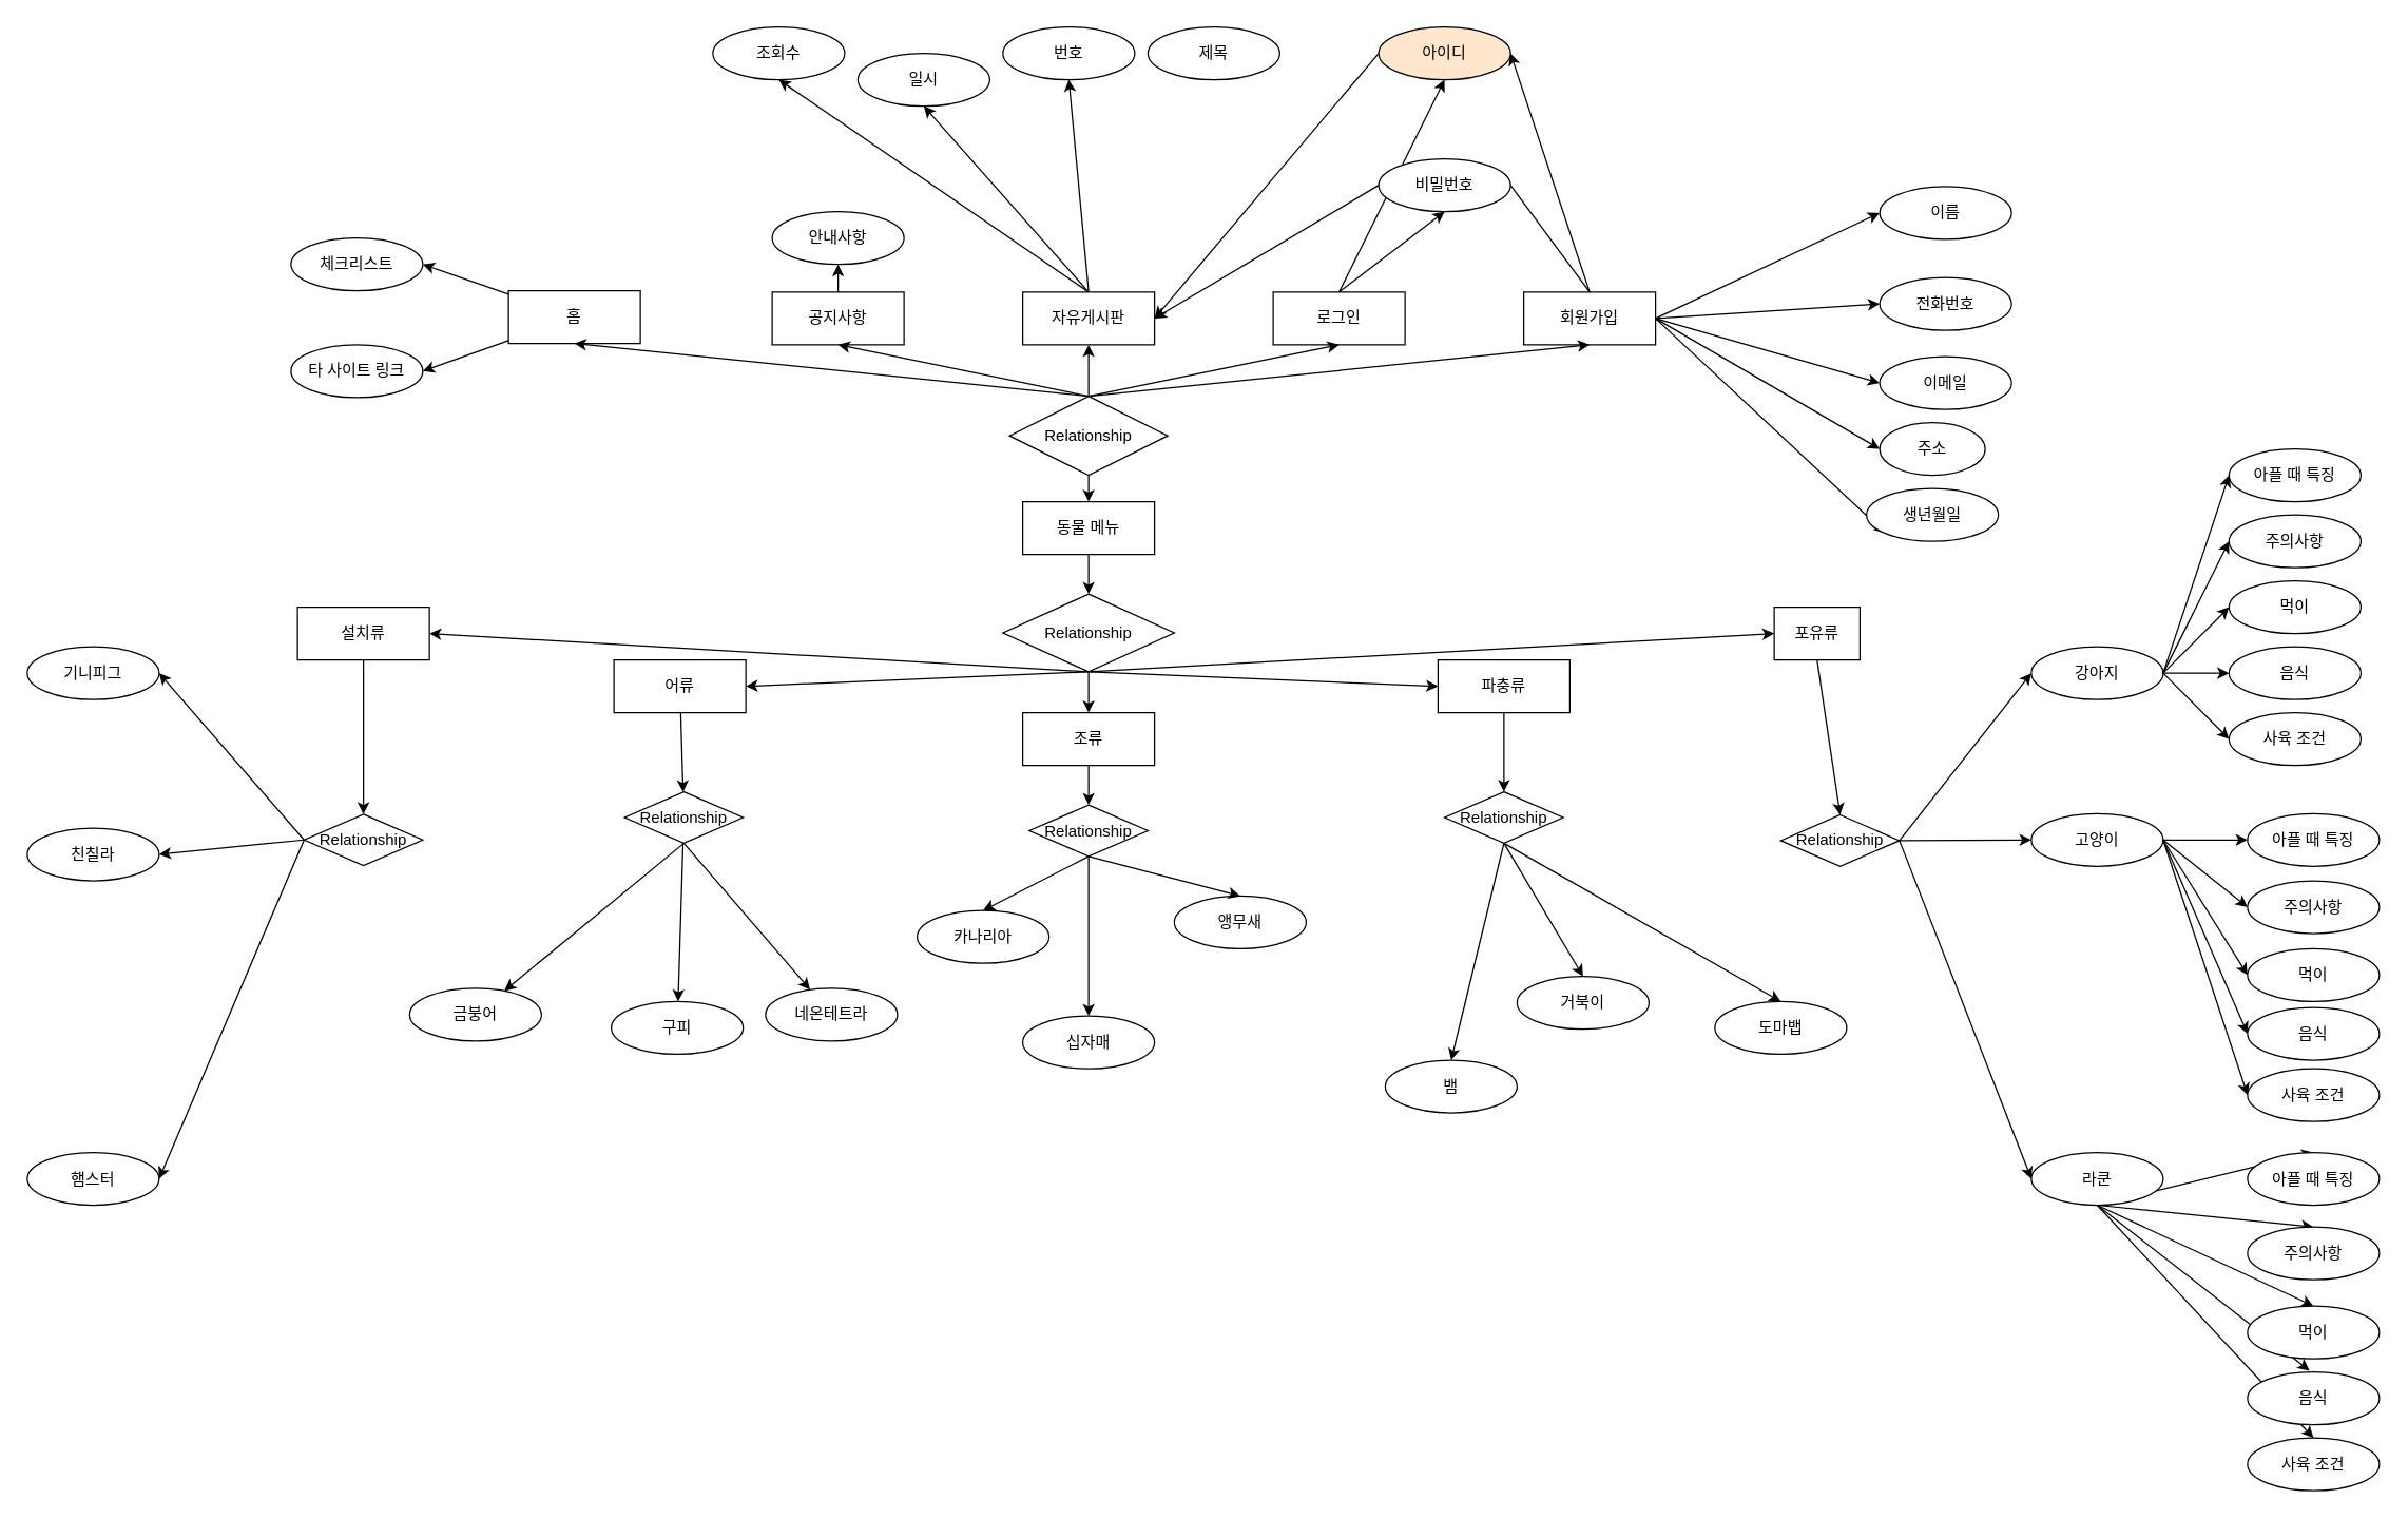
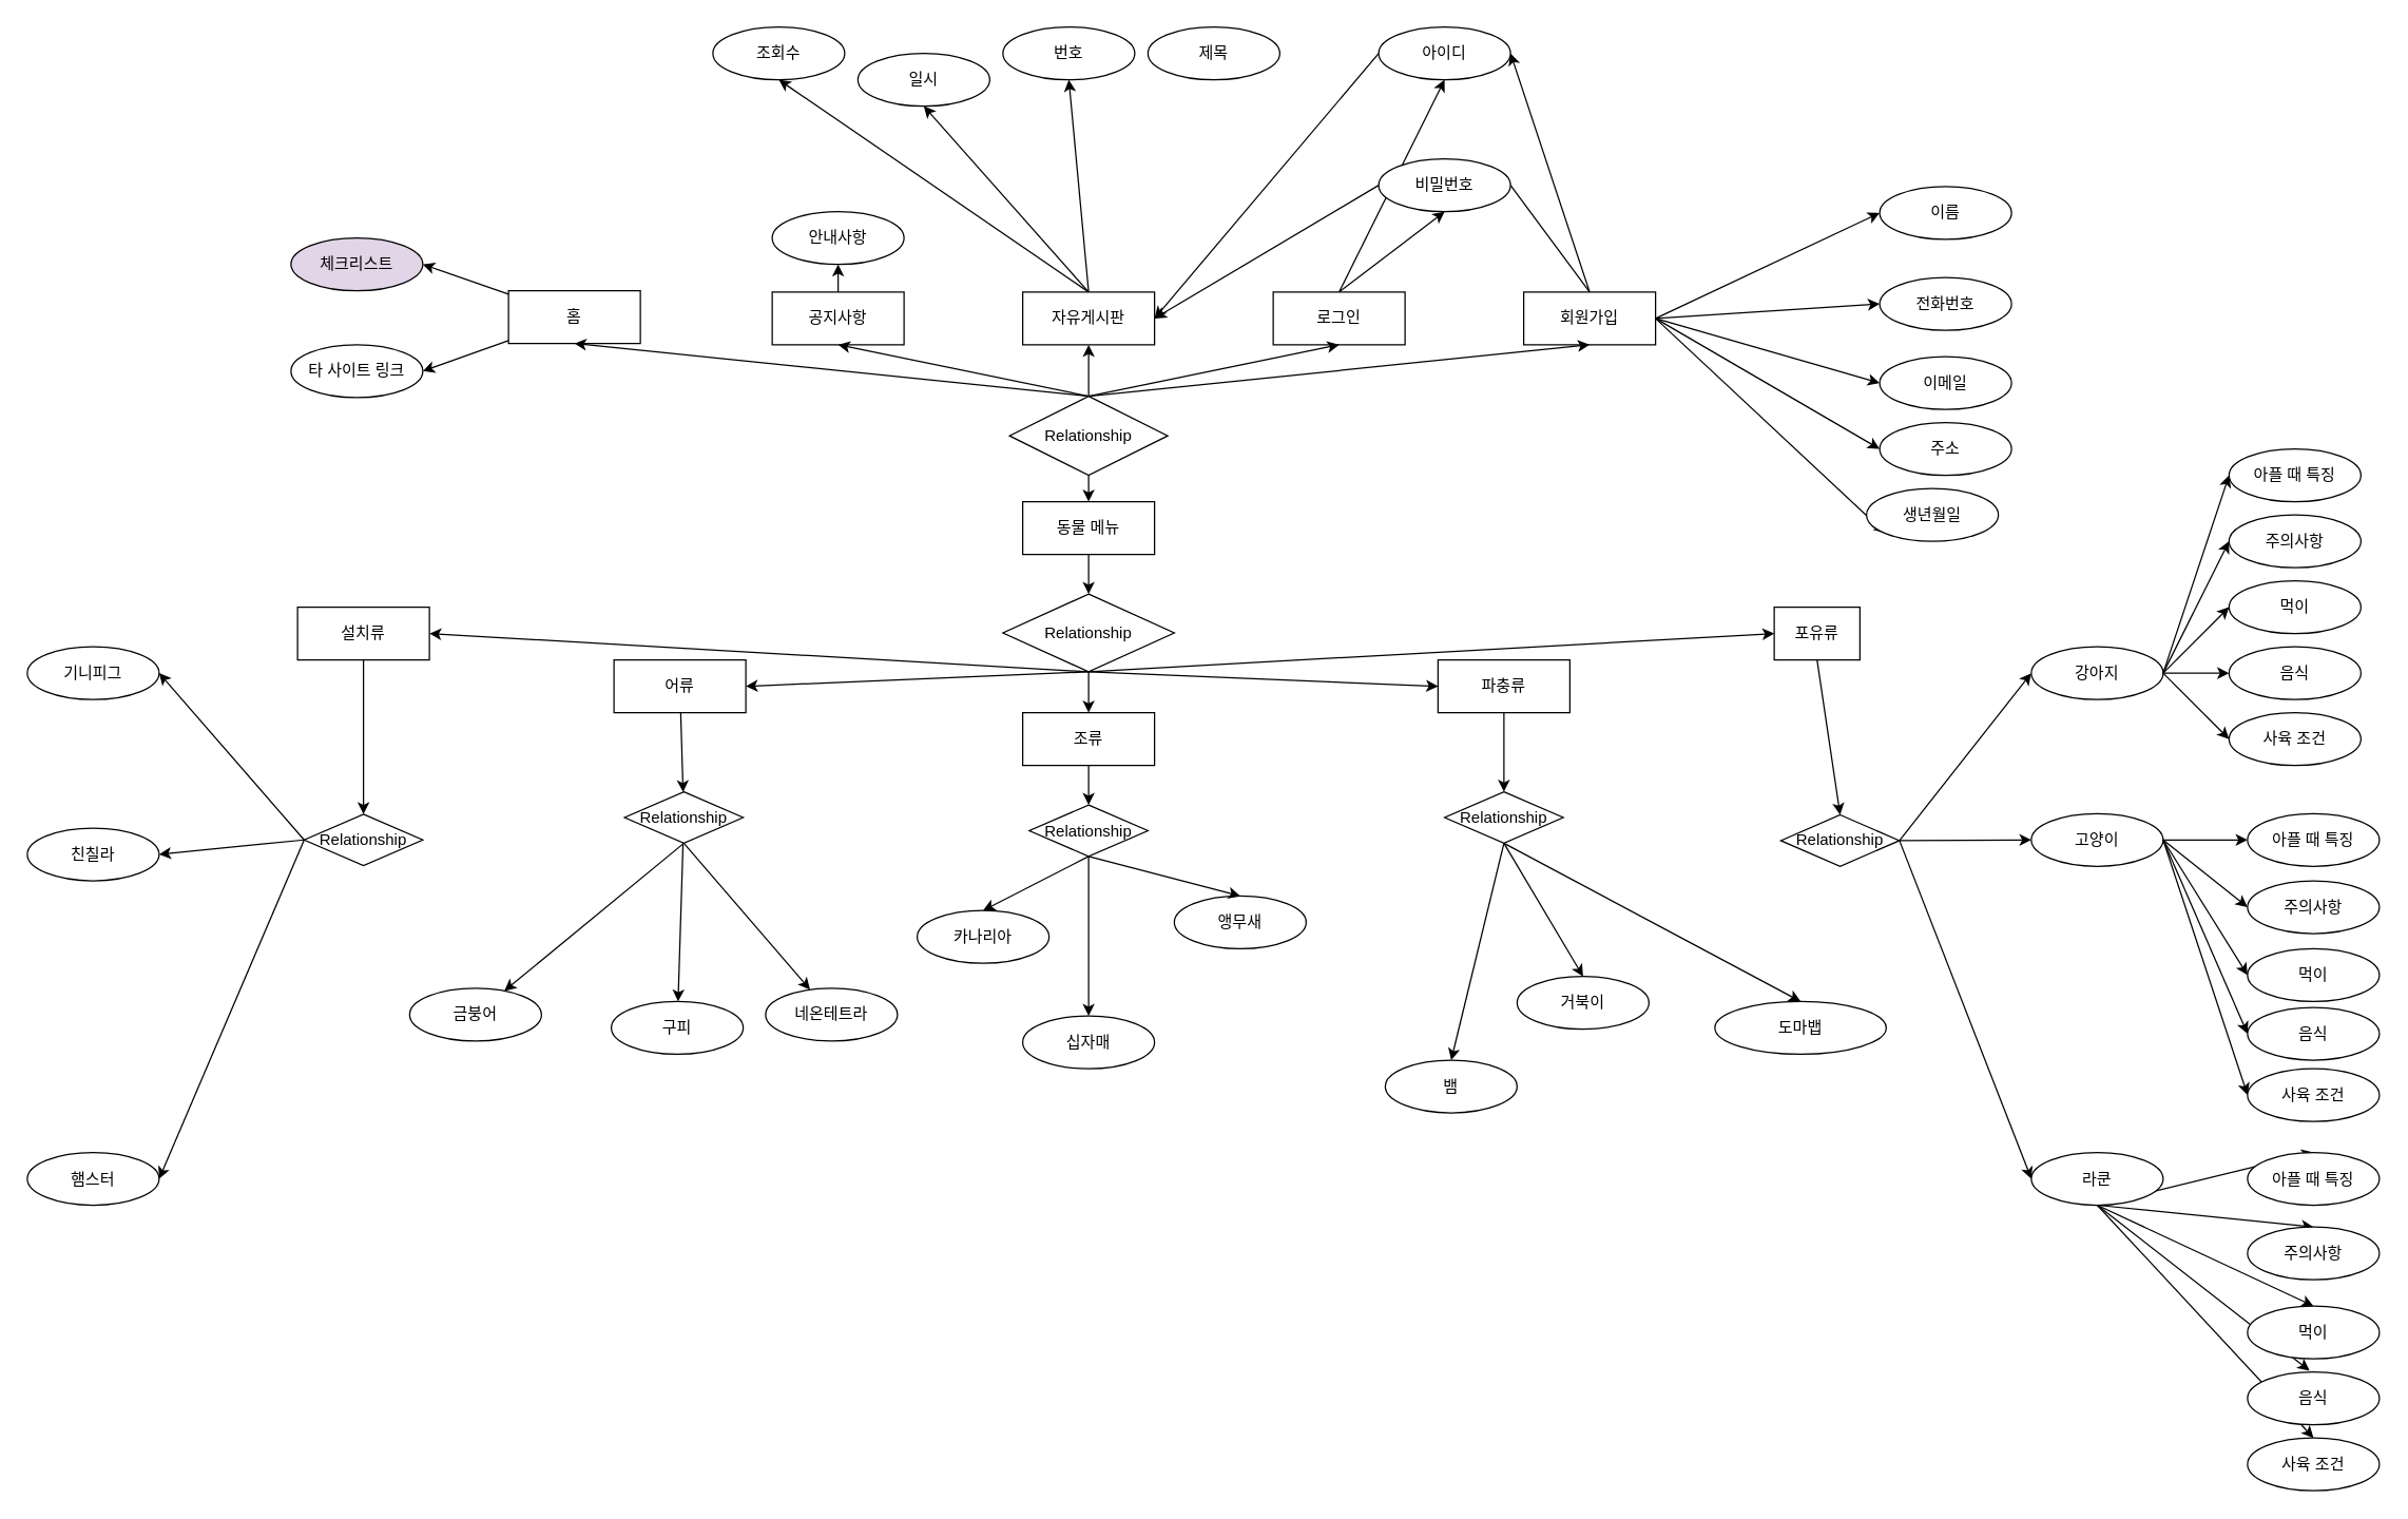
- <mxCell id="34" value="아이디" style="ellipse;whiteSpace=wrap;html=1;align=center;fillColor=#ffe6cc;" parent="1" vertex="1"><mxGeometry x="1045" y="20" width="100" height="40" as="geometry" /></mxCell>
+ <mxCell id="34" value="아이디" style="ellipse;whiteSpace=wrap;html=1;align=center;" parent="1" vertex="1"><mxGeometry x="1045" y="20" width="100" height="40" as="geometry" /></mxCell>
- <mxCell id="72" value="체크리스트" style="ellipse;whiteSpace=wrap;html=1;align=center;" parent="1" vertex="1"><mxGeometry x="220" y="180" width="100" height="40" as="geometry" /></mxCell>
+ <mxCell id="72" value="체크리스트" style="ellipse;whiteSpace=wrap;html=1;align=center;fillColor=#e1d5e7;" parent="1" vertex="1"><mxGeometry x="220" y="180" width="100" height="40" as="geometry" /></mxCell>
- <mxCell id="32" value="주소" style="ellipse;whiteSpace=wrap;html=1;align=center;" parent="1" vertex="1"><mxGeometry x="1425" y="320" width="80" height="40" as="geometry" /></mxCell>
+ <mxCell id="32" value="주소" style="ellipse;whiteSpace=wrap;html=1;align=center;" parent="1" vertex="1"><mxGeometry x="1425" y="320" width="100" height="40" as="geometry" /></mxCell>
- <mxCell id="64" value="도마뱁" style="ellipse;whiteSpace=wrap;html=1;align=center;" parent="1" vertex="1"><mxGeometry x="1300" y="759" width="100" height="40" as="geometry" /></mxCell>
+ <mxCell id="64" value="도마뱁" style="ellipse;whiteSpace=wrap;html=1;align=center;" parent="1" vertex="1"><mxGeometry x="1300" y="759" width="130" height="40" as="geometry" /></mxCell>
